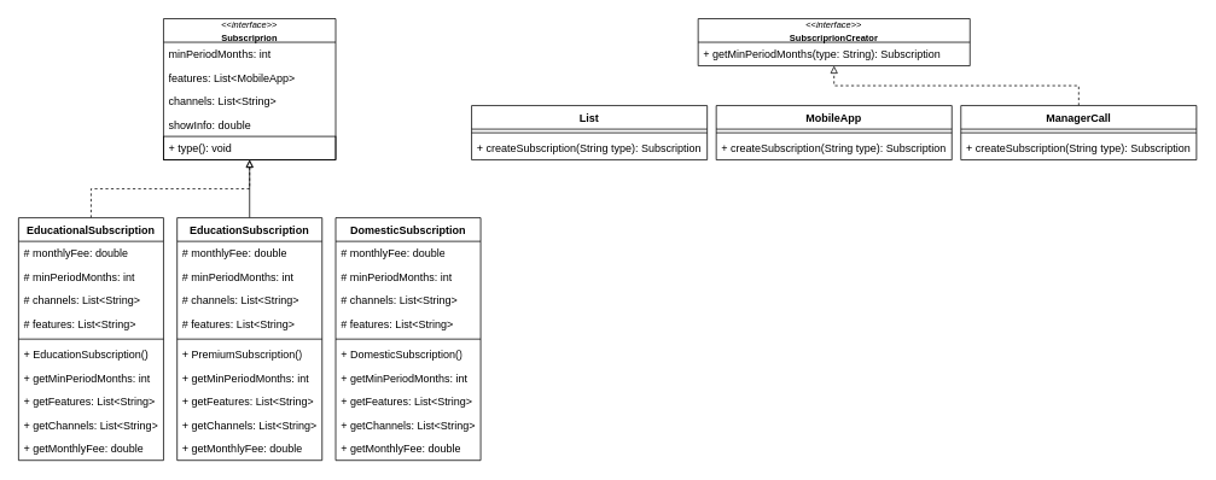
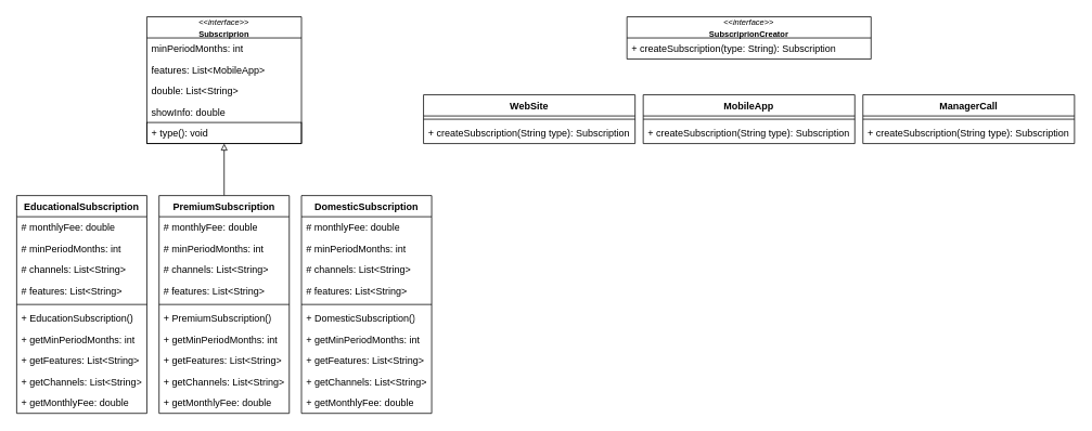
- <mxCell id="44" value="+ getMinPeriodMonths(type: String): Subscription" style="text;strokeColor=none;fillColor=none;align=left;verticalAlign=top;spacingLeft=4;spacingRight=4;overflow=hidden;rotatable=0;points=[[0,0.5],[1,0.5]];portConstraint=eastwest;whiteSpace=wrap;html=1;" vertex="1" parent="43"><mxGeometry y="26" width="300" height="26" as="geometry" /></mxCell>
+ <mxCell id="44" value="+ createSubscription(type: String): Subscription" style="text;strokeColor=none;fillColor=none;align=left;verticalAlign=top;spacingLeft=4;spacingRight=4;overflow=hidden;rotatable=0;points=[[0,0.5],[1,0.5]];portConstraint=eastwest;whiteSpace=wrap;html=1;" vertex="1" parent="43"><mxGeometry y="26" width="300" height="26" as="geometry" /></mxCell>
- <mxCell id="48" style="edgeStyle=orthogonalEdgeStyle;rounded=0;orthogonalLoop=1;jettySize=auto;html=1;dashed=1;endArrow=block;endFill=0;" edge="1" parent="1" source="49" target="43"><mxGeometry relative="1" as="geometry" /></mxCell>
- <mxCell id="17" value="channels: List&amp;lt;String&amp;gt;" style="text;strokeColor=none;fillColor=none;align=left;verticalAlign=top;spacingLeft=4;spacingRight=4;overflow=hidden;rotatable=0;points=[[0,0.5],[1,0.5]];portConstraint=eastwest;whiteSpace=wrap;html=1;" vertex="1" parent="14"><mxGeometry y="78" width="190" height="26" as="geometry" /></mxCell>
+ <mxCell id="17" value="double: List&amp;lt;String&amp;gt;" style="text;strokeColor=none;fillColor=none;align=left;verticalAlign=top;spacingLeft=4;spacingRight=4;overflow=hidden;rotatable=0;points=[[0,0.5],[1,0.5]];portConstraint=eastwest;whiteSpace=wrap;html=1;" vertex="1" parent="14"><mxGeometry y="78" width="190" height="26" as="geometry" /></mxCell>
- <mxCell id="45" value="List" style="swimlane;fontStyle=1;align=center;verticalAlign=top;childLayout=stackLayout;horizontal=1;startSize=26;horizontalStack=0;resizeParent=1;resizeParentMax=0;resizeLast=0;collapsible=1;marginBottom=0;whiteSpace=wrap;html=1;" vertex="1" parent="1"><mxGeometry x="520" y="116" width="260" height="60" as="geometry" /></mxCell>
+ <mxCell id="45" value="WebSite" style="swimlane;fontStyle=1;align=center;verticalAlign=top;childLayout=stackLayout;horizontal=1;startSize=26;horizontalStack=0;resizeParent=1;resizeParentMax=0;resizeLast=0;collapsible=1;marginBottom=0;whiteSpace=wrap;html=1;" vertex="1" parent="1"><mxGeometry x="520" y="116" width="260" height="60" as="geometry" /></mxCell>
- <mxCell id="2" style="edgeStyle=orthogonalEdgeStyle;rounded=0;orthogonalLoop=1;jettySize=auto;html=1;entryX=0.5;entryY=1;entryDx=0;entryDy=0;dashed=1;endArrow=block;endFill=0;" edge="1" parent="1" source="3" target="14"><mxGeometry relative="1" as="geometry" /></mxCell>
- <mxCell id="21" value="EducationSubscription" style="swimlane;fontStyle=1;align=center;verticalAlign=top;childLayout=stackLayout;horizontal=1;startSize=26;horizontalStack=0;resizeParent=1;resizeParentMax=0;resizeLast=0;collapsible=1;marginBottom=0;whiteSpace=wrap;html=1;" vertex="1" parent="1"><mxGeometry x="195" y="240" width="160" height="268" as="geometry" /></mxCell>
+ <mxCell id="21" value="PremiumSubscription" style="swimlane;fontStyle=1;align=center;verticalAlign=top;childLayout=stackLayout;horizontal=1;startSize=26;horizontalStack=0;resizeParent=1;resizeParentMax=0;resizeLast=0;collapsible=1;marginBottom=0;whiteSpace=wrap;html=1;" vertex="1" parent="1"><mxGeometry x="195" y="240" width="160" height="268" as="geometry" /></mxCell>
